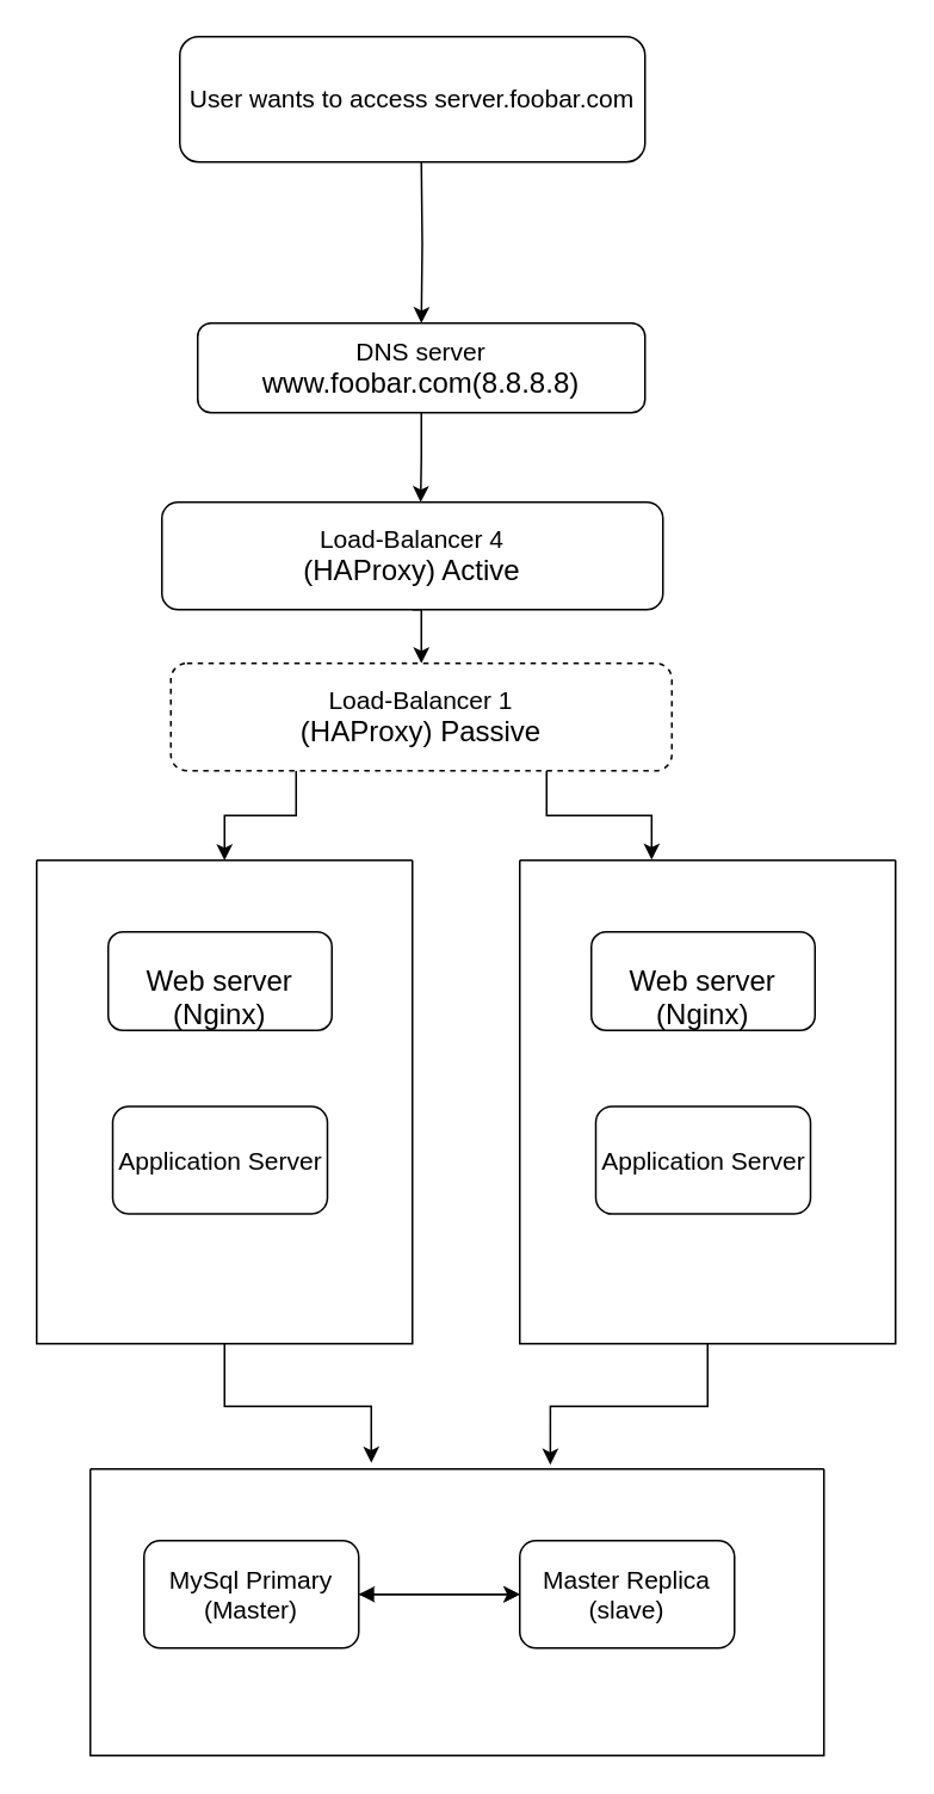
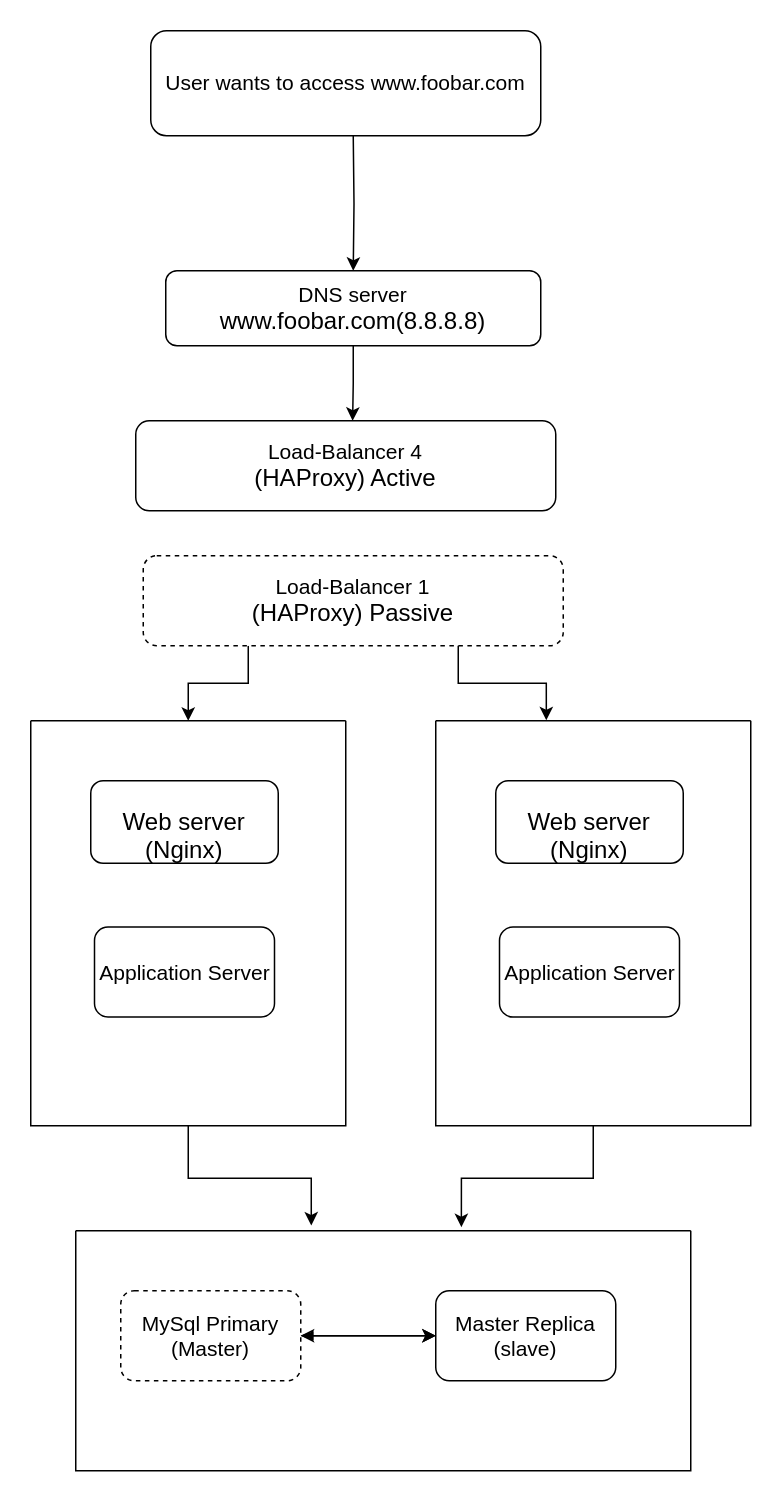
- <mxCell id="3" value="&lt;font style=&quot;font-size: 14px;&quot;&gt;User wants to access server.foobar.com&lt;/font&gt;" style="rounded=1;whiteSpace=wrap;html=1;" vertex="1" parent="1"><mxGeometry x="100" y="20" width="260" height="70" as="geometry" /></mxCell>
+ <mxCell id="3" value="&lt;font style=&quot;font-size: 14px;&quot;&gt;User wants to access www.foobar.com&lt;/font&gt;" style="rounded=1;whiteSpace=wrap;html=1;" vertex="1" parent="1"><mxGeometry x="100" y="20" width="260" height="70" as="geometry" /></mxCell>
- <mxCell id="6" style="edgeStyle=orthogonalEdgeStyle;rounded=0;orthogonalLoop=1;jettySize=auto;html=1;exitX=0.5;exitY=1;exitDx=0;exitDy=0;entryX=0.5;entryY=0;entryDx=0;entryDy=0;" edge="1" parent="1" source="7" target="15"><mxGeometry relative="1" as="geometry" /></mxCell>
- <mxCell id="20" value="&lt;font style=&quot;font-size: 14px;&quot;&gt;MySql Primary&lt;/font&gt;&lt;div&gt;&lt;font style=&quot;font-size: 14px;&quot;&gt;(Master)&lt;/font&gt;&lt;/div&gt;" style="rounded=1;whiteSpace=wrap;html=1;" vertex="1" parent="1"><mxGeometry x="80" y="860" width="120" height="60" as="geometry" /></mxCell>
+ <mxCell id="20" value="&lt;font style=&quot;font-size: 14px;&quot;&gt;MySql Primary&lt;/font&gt;&lt;div&gt;&lt;font style=&quot;font-size: 14px;&quot;&gt;(Master)&lt;/font&gt;&lt;/div&gt;" style="rounded=1;whiteSpace=wrap;html=1;dashed=1;" vertex="1" parent="1"><mxGeometry x="80" y="860" width="120" height="60" as="geometry" /></mxCell>
